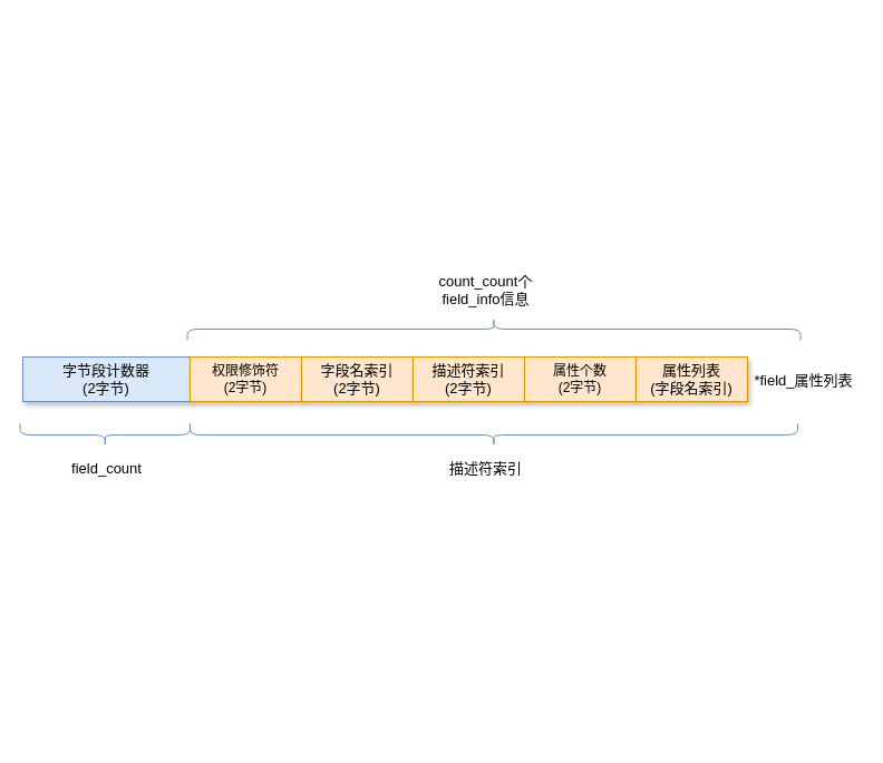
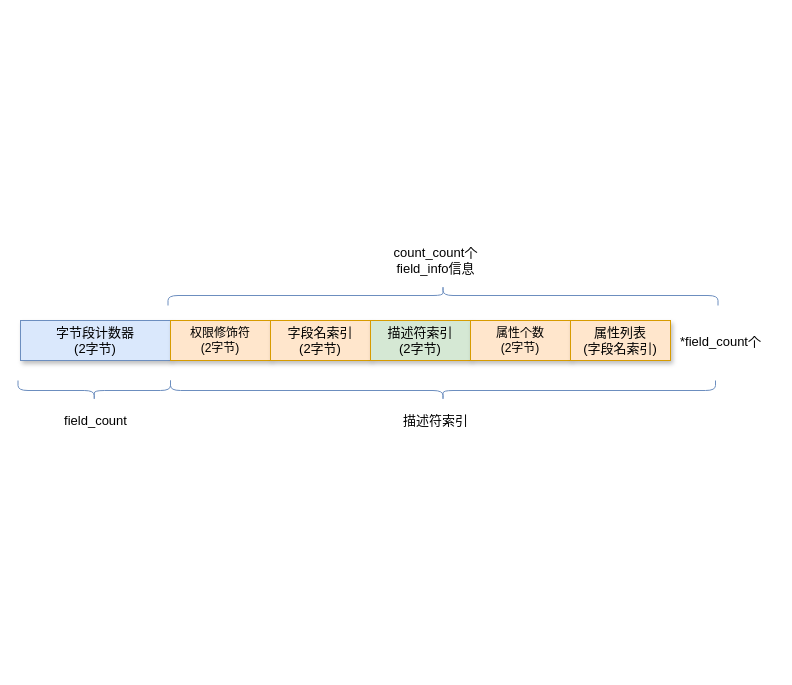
- <mxCell id="5" value="&lt;span style=&quot;font-size: 13px&quot;&gt;描述符索引&lt;/span&gt;&lt;br style=&quot;font-size: 13px&quot;&gt;&lt;span style=&quot;font-size: 13px&quot;&gt;(2&lt;/span&gt;&lt;span style=&quot;font-size: 13px&quot;&gt;字节)&lt;/span&gt;" style="rounded=0;whiteSpace=wrap;html=1;shadow=1;fillColor=#ffe6cc;strokeColor=#d79b00;" parent="1" vertex="1"><mxGeometry x="370" y="320" width="100" height="40" as="geometry" /></mxCell>
+ <mxCell id="5" value="&lt;span style=&quot;font-size: 13px&quot;&gt;描述符索引&lt;/span&gt;&lt;br style=&quot;font-size: 13px&quot;&gt;&lt;span style=&quot;font-size: 13px&quot;&gt;(2&lt;/span&gt;&lt;span style=&quot;font-size: 13px&quot;&gt;字节)&lt;/span&gt;" style="rounded=0;whiteSpace=wrap;html=1;shadow=1;fillColor=#d5e8d4;strokeColor=#d79b00;" parent="1" vertex="1"><mxGeometry x="370" y="320" width="100" height="40" as="geometry" /></mxCell>
- <mxCell id="14" value="&lt;span style=&quot;font-size: 13px ; font-weight: 400&quot;&gt;*field_属性列表&lt;/span&gt;" style="text;html=1;align=center;verticalAlign=middle;resizable=0;points=[];autosize=1;fontStyle=1;fontSize=16;" parent="1" vertex="1"><mxGeometry x="670" y="325" width="100" height="30" as="geometry" /></mxCell>
+ <mxCell id="14" value="&lt;span style=&quot;font-size: 13px ; font-weight: 400&quot;&gt;*field_count个&lt;/span&gt;" style="text;html=1;align=center;verticalAlign=middle;resizable=0;points=[];autosize=1;fontStyle=1;fontSize=16;" parent="1" vertex="1"><mxGeometry x="670" y="325" width="100" height="30" as="geometry" /></mxCell>
